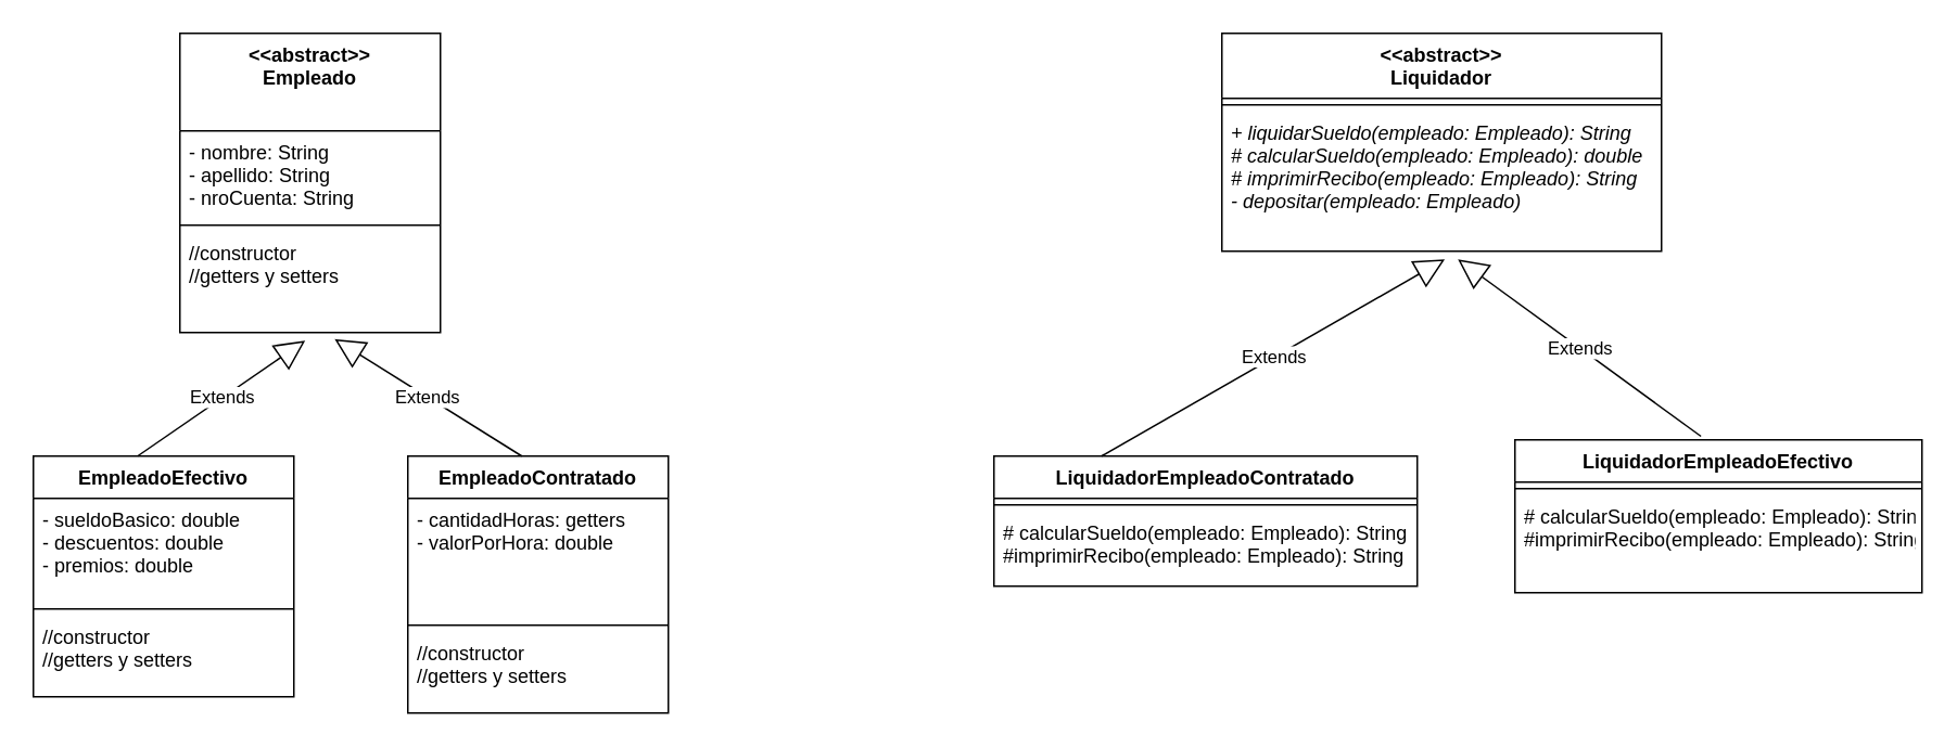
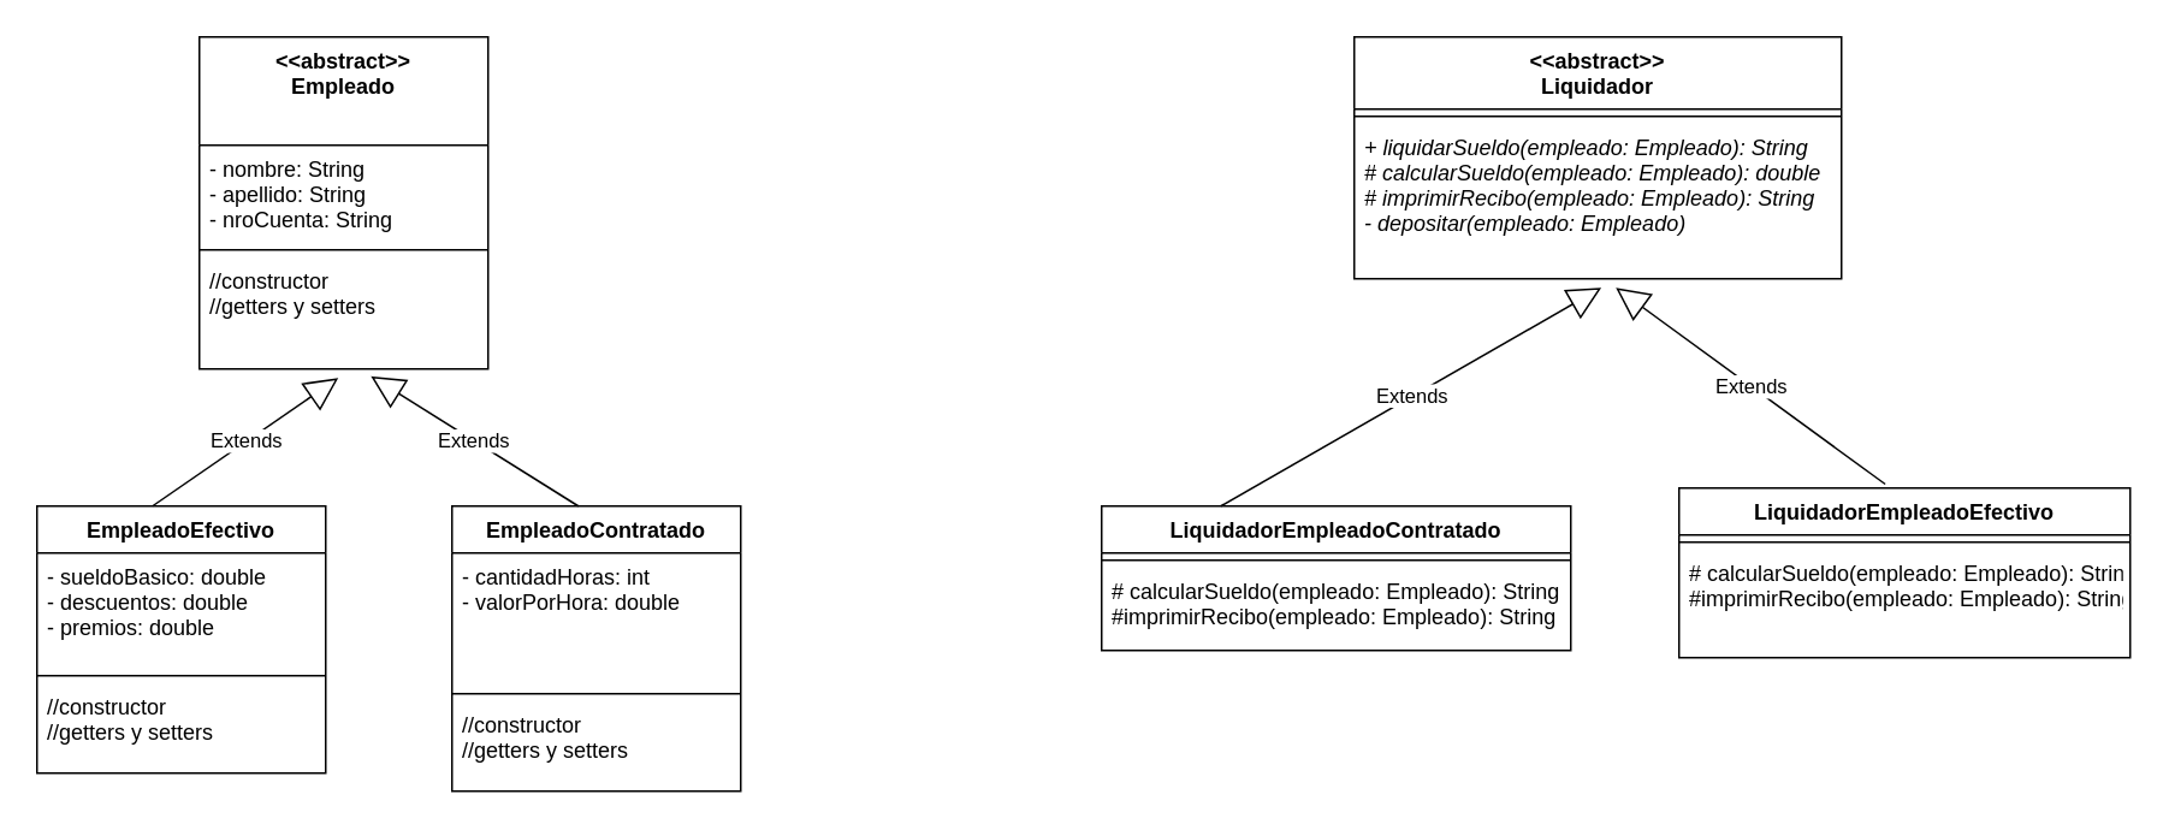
- <mxCell id="22" value="- cantidadHoras: getters&#10;- valorPorHora: double" style="text;strokeColor=none;fillColor=none;align=left;verticalAlign=top;spacingLeft=4;spacingRight=4;overflow=hidden;rotatable=0;points=[[0,0.5],[1,0.5]];portConstraint=eastwest;" vertex="1" parent="21"><mxGeometry y="26" width="160" height="74" as="geometry" /></mxCell>
+ <mxCell id="22" value="- cantidadHoras: int&#10;- valorPorHora: double" style="text;strokeColor=none;fillColor=none;align=left;verticalAlign=top;spacingLeft=4;spacingRight=4;overflow=hidden;rotatable=0;points=[[0,0.5],[1,0.5]];portConstraint=eastwest;" vertex="1" parent="21"><mxGeometry y="26" width="160" height="74" as="geometry" /></mxCell>
